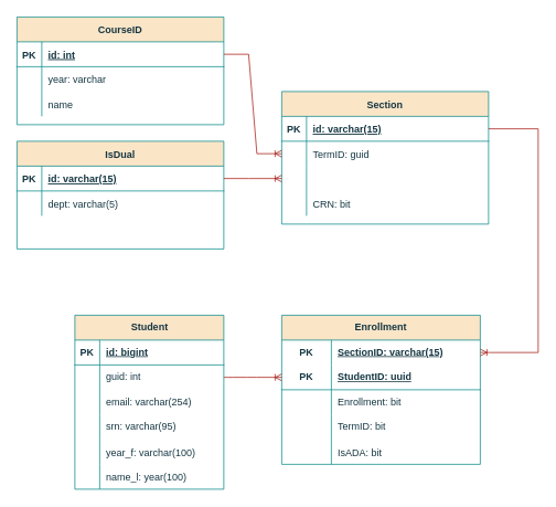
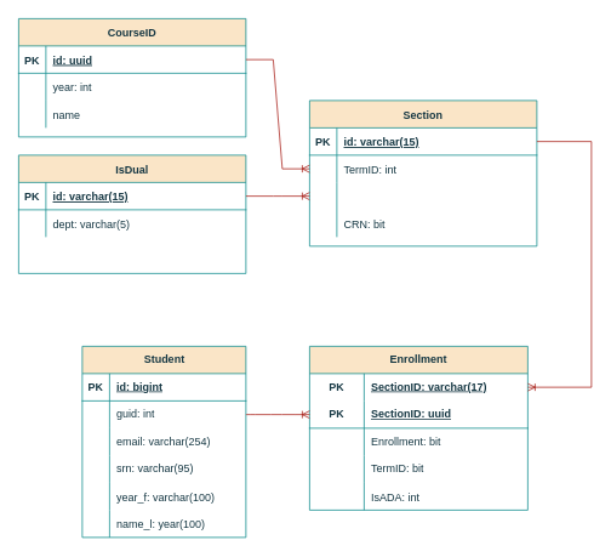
- <mxCell id="26" value="id: int" style="shape=partialRectangle;overflow=hidden;connectable=0;fillColor=none;top=0;left=0;bottom=0;right=0;align=left;spacingLeft=6;fontStyle=5;labelBackgroundColor=none;strokeColor=#0F8B8D;fontColor=#143642;" parent="24" vertex="1"><mxGeometry x="30" width="220" height="30" as="geometry"><mxRectangle width="220" height="30" as="alternateBounds" /></mxGeometry></mxCell>
+ <mxCell id="26" value="id: uuid" style="shape=partialRectangle;overflow=hidden;connectable=0;fillColor=none;top=0;left=0;bottom=0;right=0;align=left;spacingLeft=6;fontStyle=5;labelBackgroundColor=none;strokeColor=#0F8B8D;fontColor=#143642;" parent="24" vertex="1"><mxGeometry x="30" width="220" height="30" as="geometry"><mxRectangle width="220" height="30" as="alternateBounds" /></mxGeometry></mxCell>
- <mxCell id="29" value="year: varchar" style="shape=partialRectangle;overflow=hidden;connectable=0;fillColor=none;top=0;left=0;bottom=0;right=0;align=left;spacingLeft=6;labelBackgroundColor=none;strokeColor=#0F8B8D;fontColor=#143642;" parent="27" vertex="1"><mxGeometry x="30" width="220" height="30" as="geometry"><mxRectangle width="220" height="30" as="alternateBounds" /></mxGeometry></mxCell>
+ <mxCell id="29" value="year: int" style="shape=partialRectangle;overflow=hidden;connectable=0;fillColor=none;top=0;left=0;bottom=0;right=0;align=left;spacingLeft=6;labelBackgroundColor=none;strokeColor=#0F8B8D;fontColor=#143642;" parent="27" vertex="1"><mxGeometry x="30" width="220" height="30" as="geometry"><mxRectangle width="220" height="30" as="alternateBounds" /></mxGeometry></mxCell>
- <mxCell id="8" value="TermID: guid" style="shape=partialRectangle;overflow=hidden;connectable=0;fillColor=none;top=0;left=0;bottom=0;right=0;align=left;spacingLeft=6;labelBackgroundColor=none;strokeColor=#0F8B8D;fontColor=#143642;" parent="6" vertex="1"><mxGeometry x="30" width="220" height="30" as="geometry"><mxRectangle width="220" height="30" as="alternateBounds" /></mxGeometry></mxCell>
+ <mxCell id="8" value="TermID: int" style="shape=partialRectangle;overflow=hidden;connectable=0;fillColor=none;top=0;left=0;bottom=0;right=0;align=left;spacingLeft=6;labelBackgroundColor=none;strokeColor=#0F8B8D;fontColor=#143642;" parent="6" vertex="1"><mxGeometry x="30" width="220" height="30" as="geometry"><mxRectangle width="220" height="30" as="alternateBounds" /></mxGeometry></mxCell>
- <mxCell id="57" value="SectionID: varchar(15)" style="shape=partialRectangle;connectable=0;fillColor=none;top=0;left=0;bottom=0;right=0;align=left;spacingLeft=6;fontStyle=5;overflow=hidden;html=1;whiteSpace=wrap;labelBackgroundColor=none;strokeColor=#0F8B8D;fontColor=#143642;" parent="55" vertex="1"><mxGeometry x="60" width="180" height="30" as="geometry"><mxRectangle width="180" height="30" as="alternateBounds" /></mxGeometry></mxCell>
+ <mxCell id="57" value="SectionID: varchar(17)" style="shape=partialRectangle;connectable=0;fillColor=none;top=0;left=0;bottom=0;right=0;align=left;spacingLeft=6;fontStyle=5;overflow=hidden;html=1;whiteSpace=wrap;labelBackgroundColor=none;strokeColor=#0F8B8D;fontColor=#143642;" parent="55" vertex="1"><mxGeometry x="60" width="180" height="30" as="geometry"><mxRectangle width="180" height="30" as="alternateBounds" /></mxGeometry></mxCell>
- <mxCell id="60" value="StudentID: uuid" style="shape=partialRectangle;connectable=0;fillColor=none;top=0;left=0;bottom=0;right=0;align=left;spacingLeft=6;fontStyle=5;overflow=hidden;html=1;whiteSpace=wrap;labelBackgroundColor=none;strokeColor=#0F8B8D;fontColor=#143642;" parent="58" vertex="1"><mxGeometry x="60" width="180" height="30" as="geometry"><mxRectangle width="180" height="30" as="alternateBounds" /></mxGeometry></mxCell>
+ <mxCell id="60" value="SectionID: uuid" style="shape=partialRectangle;connectable=0;fillColor=none;top=0;left=0;bottom=0;right=0;align=left;spacingLeft=6;fontStyle=5;overflow=hidden;html=1;whiteSpace=wrap;labelBackgroundColor=none;strokeColor=#0F8B8D;fontColor=#143642;" parent="58" vertex="1"><mxGeometry x="60" width="180" height="30" as="geometry"><mxRectangle width="180" height="30" as="alternateBounds" /></mxGeometry></mxCell>
- <mxCell id="69" value="IsADA: bit" style="shape=partialRectangle;connectable=0;fillColor=none;top=0;left=0;bottom=0;right=0;align=left;spacingLeft=6;overflow=hidden;labelBackgroundColor=none;strokeColor=#0F8B8D;fontColor=#143642;" parent="67" vertex="1"><mxGeometry x="60" width="180" height="30" as="geometry"><mxRectangle width="180" height="30" as="alternateBounds" /></mxGeometry></mxCell>
+ <mxCell id="69" value="IsADA: int" style="shape=partialRectangle;connectable=0;fillColor=none;top=0;left=0;bottom=0;right=0;align=left;spacingLeft=6;overflow=hidden;labelBackgroundColor=none;strokeColor=#0F8B8D;fontColor=#143642;" parent="67" vertex="1"><mxGeometry x="60" width="180" height="30" as="geometry"><mxRectangle width="180" height="30" as="alternateBounds" /></mxGeometry></mxCell>
